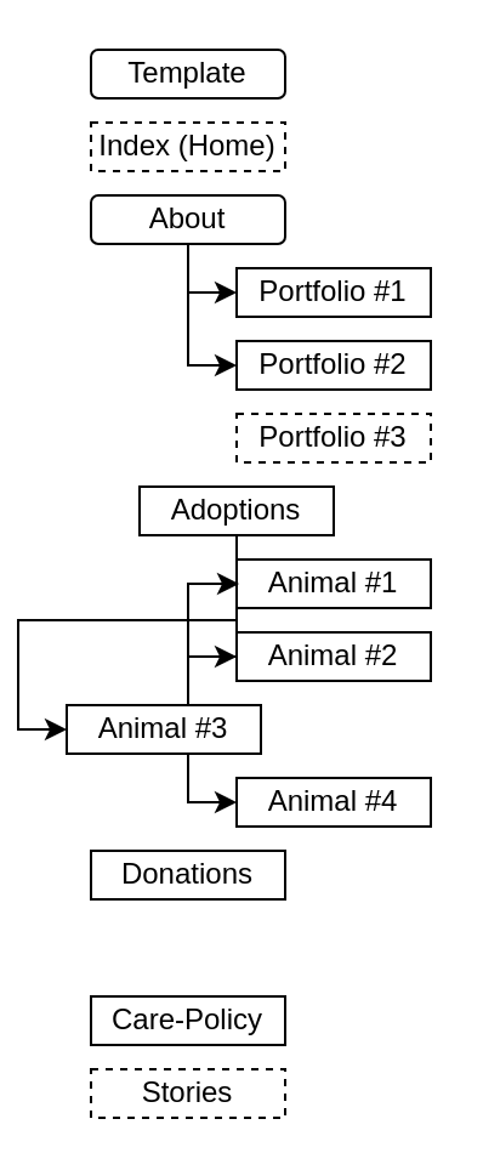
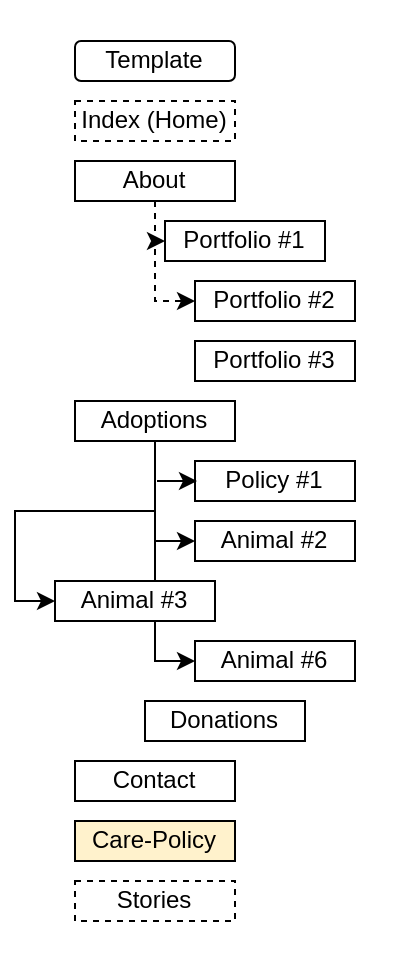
- <mxCell id="6" value="About" style="whiteSpace=wrap;html=1;rounded=1;" parent="1" vertex="1"><mxGeometry x="30" y="80" width="80" height="20" as="geometry" /></mxCell>
+ <mxCell id="6" value="About" style="rounded=0;whiteSpace=wrap;html=1;" parent="1" vertex="1"><mxGeometry x="30" y="80" width="80" height="20" as="geometry" /></mxCell>
- <mxCell id="17" value="Portfolio #1" style="rounded=0;whiteSpace=wrap;html=1;" vertex="1" parent="1"><mxGeometry x="90" y="110" width="80" height="20" as="geometry" /></mxCell>
+ <mxCell id="17" value="Portfolio #1" style="rounded=0;whiteSpace=wrap;html=1;" vertex="1" parent="1"><mxGeometry x="75" y="110" width="80" height="20" as="geometry" /></mxCell>
- <mxCell id="5" style="edgeStyle=orthogonalEdgeStyle;rounded=0;orthogonalLoop=1;jettySize=auto;html=1;exitX=0.5;exitY=1;exitDx=0;exitDy=0;entryX=0;entryY=0.5;entryDx=0;entryDy=0;" edge="1" parent="1" source="6" target="18"><mxGeometry relative="1" as="geometry" /></mxCell>
+ <mxCell id="5" style="edgeStyle=orthogonalEdgeStyle;rounded=0;orthogonalLoop=1;jettySize=auto;html=1;exitX=0.5;exitY=1;exitDx=0;exitDy=0;entryX=0;entryY=0.5;entryDx=0;entryDy=0;dashed=1;" edge="1" parent="1" source="6" target="18"><mxGeometry relative="1" as="geometry" /></mxCell>
- <mxCell id="19" value="Portfolio #3" style="rounded=0;whiteSpace=wrap;html=1;dashed=1;" vertex="1" parent="1"><mxGeometry x="90" y="170" width="80" height="20" as="geometry" /></mxCell>
+ <mxCell id="19" value="Portfolio #3" style="rounded=0;whiteSpace=wrap;html=1;" vertex="1" parent="1"><mxGeometry x="90" y="170" width="80" height="20" as="geometry" /></mxCell>
- <mxCell id="10" value="Adoptions" style="rounded=0;whiteSpace=wrap;html=1;" parent="1" vertex="1"><mxGeometry x="50" y="200" width="80" height="20" as="geometry" /></mxCell>
+ <mxCell id="10" value="Adoptions" style="rounded=0;whiteSpace=wrap;html=1;" parent="1" vertex="1"><mxGeometry x="30" y="200" width="80" height="20" as="geometry" /></mxCell>
- <mxCell id="13" value="Animal #1" style="rounded=0;whiteSpace=wrap;html=1;" vertex="1" parent="1"><mxGeometry x="90" y="230" width="80" height="20" as="geometry" /></mxCell>
+ <mxCell id="13" value="Policy #1" style="rounded=0;whiteSpace=wrap;html=1;" vertex="1" parent="1"><mxGeometry x="90" y="230" width="80" height="20" as="geometry" /></mxCell>
- <mxCell id="16" value="Animal #4" style="rounded=0;whiteSpace=wrap;html=1;" vertex="1" parent="1"><mxGeometry x="90" y="320" width="80" height="20" as="geometry" /></mxCell>
+ <mxCell id="16" value="Animal #6" style="rounded=0;whiteSpace=wrap;html=1;" vertex="1" parent="1"><mxGeometry x="90" y="320" width="80" height="20" as="geometry" /></mxCell>
- <mxCell id="12" value="Donations" style="rounded=0;whiteSpace=wrap;html=1;" vertex="1" parent="1"><mxGeometry x="30" y="350" width="80" height="20" as="geometry" /></mxCell>
+ <mxCell id="12" value="Donations" style="rounded=0;whiteSpace=wrap;html=1;" vertex="1" parent="1"><mxGeometry x="65" y="350" width="80" height="20" as="geometry" /></mxCell>
+ <mxCell id="4" value="Contact" style="rounded=0;whiteSpace=wrap;html=1;" parent="1" vertex="1"><mxGeometry x="30" y="380" width="80" height="20" as="geometry" /></mxCell>
- <mxCell id="3" value="Care-Policy" style="rounded=0;whiteSpace=wrap;html=1;" parent="1" vertex="1"><mxGeometry x="30" y="410" width="80" height="20" as="geometry" /></mxCell>
+ <mxCell id="3" value="Care-Policy" style="rounded=0;whiteSpace=wrap;html=1;fillColor=#fff2cc;" parent="1" vertex="1"><mxGeometry x="30" y="410" width="80" height="20" as="geometry" /></mxCell>
